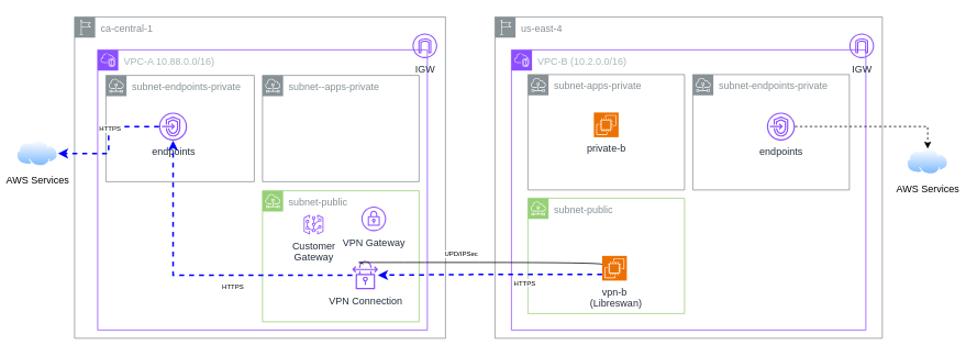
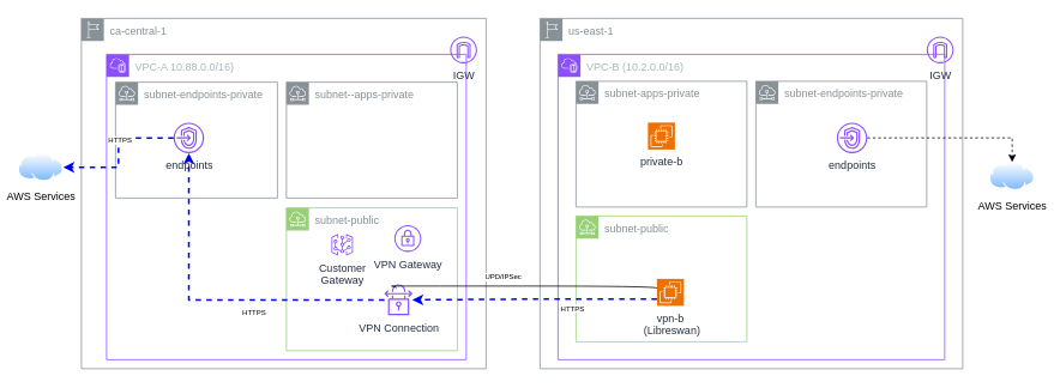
- <mxCell id="14" value="us-east-4" style="sketch=0;outlineConnect=0;gradientColor=none;html=1;whiteSpace=wrap;fontSize=12;fontStyle=0;shape=mxgraph.aws4.group;grIcon=mxgraph.aws4.group_region;strokeColor=#879196;fillColor=none;verticalAlign=top;align=left;spacingLeft=30;fontColor=#879196;" vertex="1" parent="1"><mxGeometry x="600" y="20" width="470" height="390" as="geometry" /></mxCell>
+ <mxCell id="14" value="us-east-1" style="sketch=0;outlineConnect=0;gradientColor=none;html=1;whiteSpace=wrap;fontSize=12;fontStyle=0;shape=mxgraph.aws4.group;grIcon=mxgraph.aws4.group_region;strokeColor=#879196;fillColor=none;verticalAlign=top;align=left;spacingLeft=30;fontColor=#879196;" vertex="1" parent="1"><mxGeometry x="600" y="20" width="470" height="390" as="geometry" /></mxCell>
